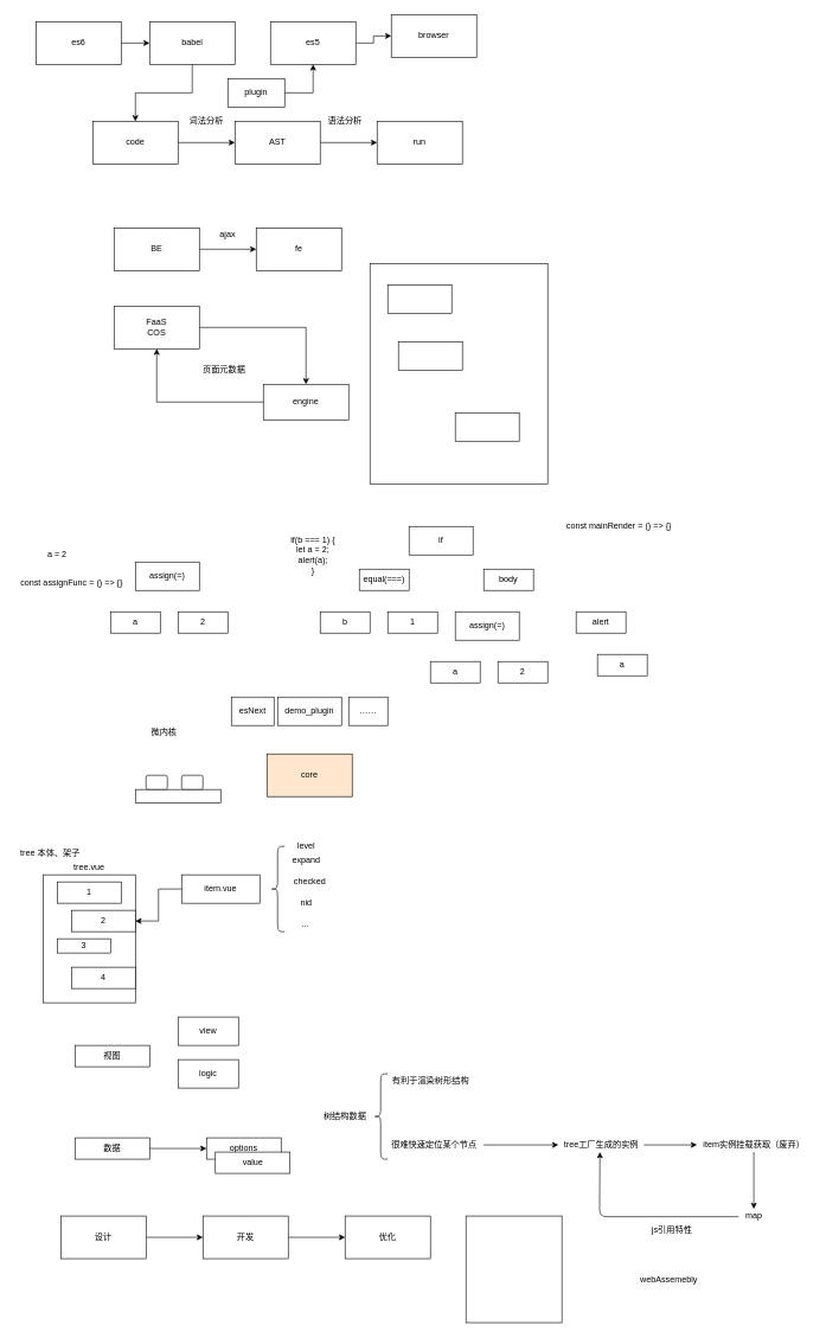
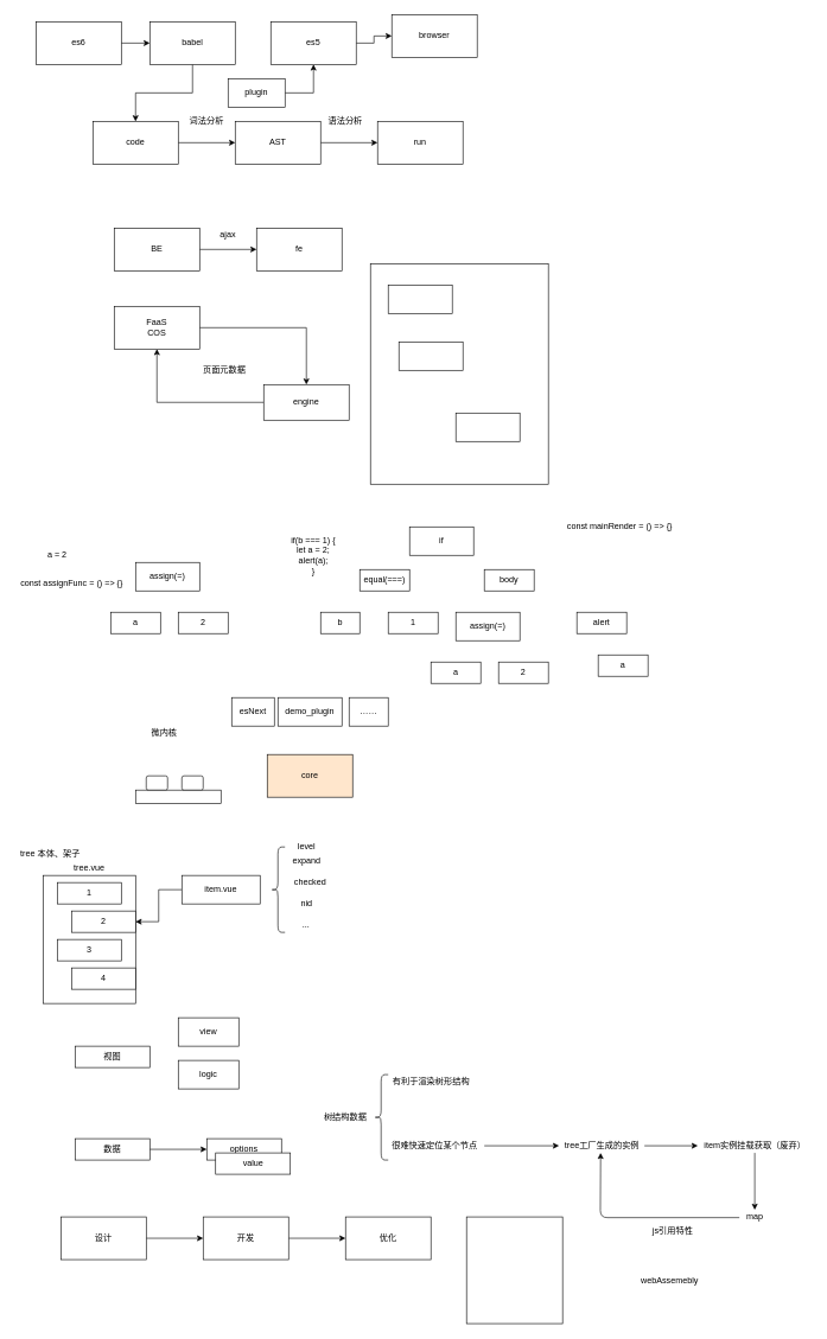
- <mxCell id="37" value="b" style="rounded=0;whiteSpace=wrap;html=1;" vertex="1" parent="1"><mxGeometry x="450" y="860" width="70" height="30" as="geometry" /></mxCell>
+ <mxCell id="37" value="b" style="rounded=0;whiteSpace=wrap;html=1;" vertex="1" parent="1"><mxGeometry x="450" y="860" width="55" height="30" as="geometry" /></mxCell>
- <mxCell id="61" value="3" style="rounded=0;whiteSpace=wrap;html=1;" vertex="1" parent="1"><mxGeometry x="80" y="1320" width="75" height="20" as="geometry" /></mxCell>
+ <mxCell id="61" value="3" style="rounded=0;whiteSpace=wrap;html=1;" vertex="1" parent="1"><mxGeometry x="80" y="1320" width="90" height="30" as="geometry" /></mxCell>
